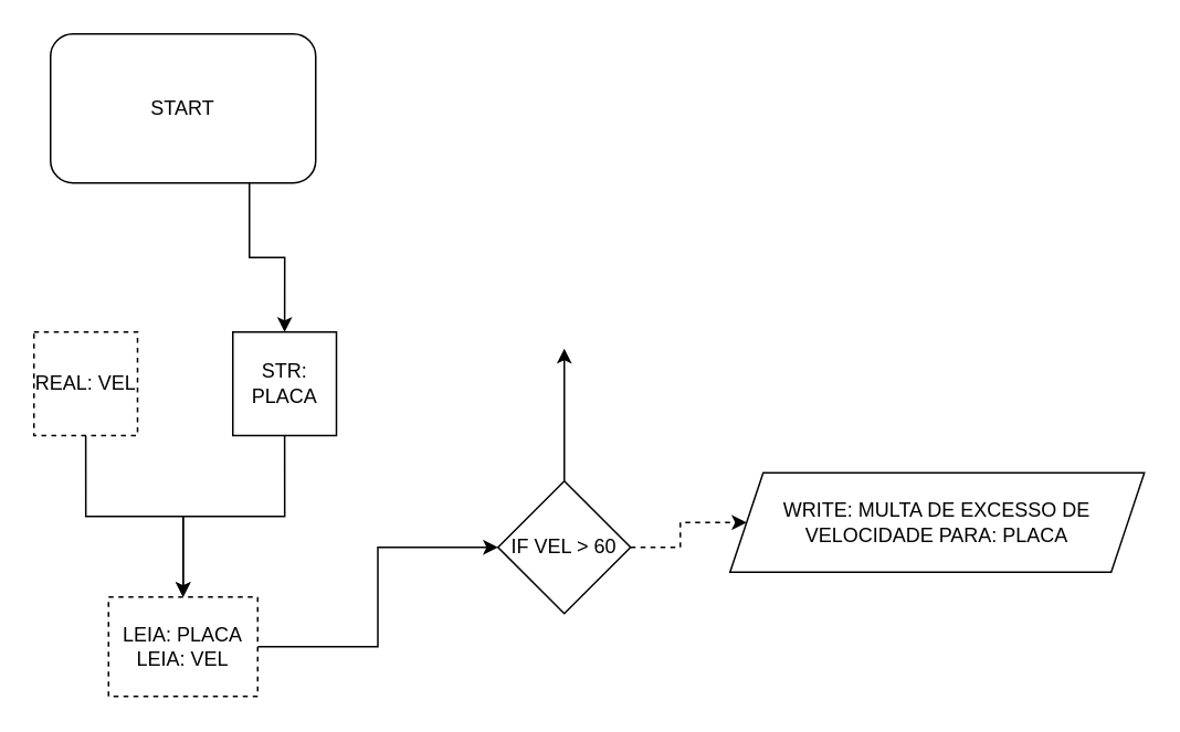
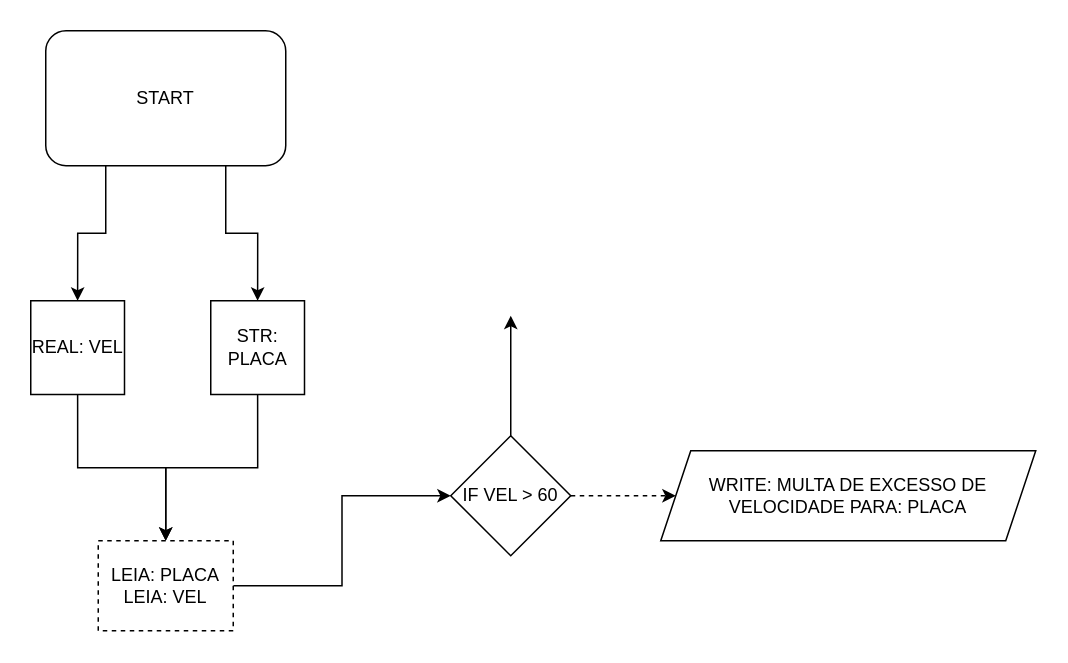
+ <mxCell id="2" style="edgeStyle=orthogonalEdgeStyle;rounded=0;orthogonalLoop=1;jettySize=auto;html=1;exitX=0.25;exitY=1;exitDx=0;exitDy=0;entryX=0.5;entryY=0;entryDx=0;entryDy=0;" edge="1" parent="1" source="4" target="6"><mxGeometry relative="1" as="geometry" /></mxCell>
- <mxCell id="6" value="REAL: VEL" style="whiteSpace=wrap;html=1;aspect=fixed;dashed=1;" vertex="1" parent="1"><mxGeometry x="20" y="200" width="62.5" height="62.5" as="geometry" /></mxCell>
+ <mxCell id="6" value="REAL: VEL" style="whiteSpace=wrap;html=1;aspect=fixed;" vertex="1" parent="1"><mxGeometry x="20" y="200" width="62.5" height="62.5" as="geometry" /></mxCell>
- <mxCell id="14" value="WRITE: MULTA DE EXCESSO DE VELOCIDADE PARA: PLACA" style="shape=parallelogram;perimeter=parallelogramPerimeter;whiteSpace=wrap;html=1;fixedSize=1;" vertex="1" parent="1"><mxGeometry x="440" y="285" width="250" height="60" as="geometry" /></mxCell>
+ <mxCell id="14" value="WRITE: MULTA DE EXCESSO DE VELOCIDADE PARA: PLACA" style="shape=parallelogram;perimeter=parallelogramPerimeter;whiteSpace=wrap;html=1;fixedSize=1;" vertex="1" parent="1"><mxGeometry x="440" y="300" width="250" height="60" as="geometry" /></mxCell>
